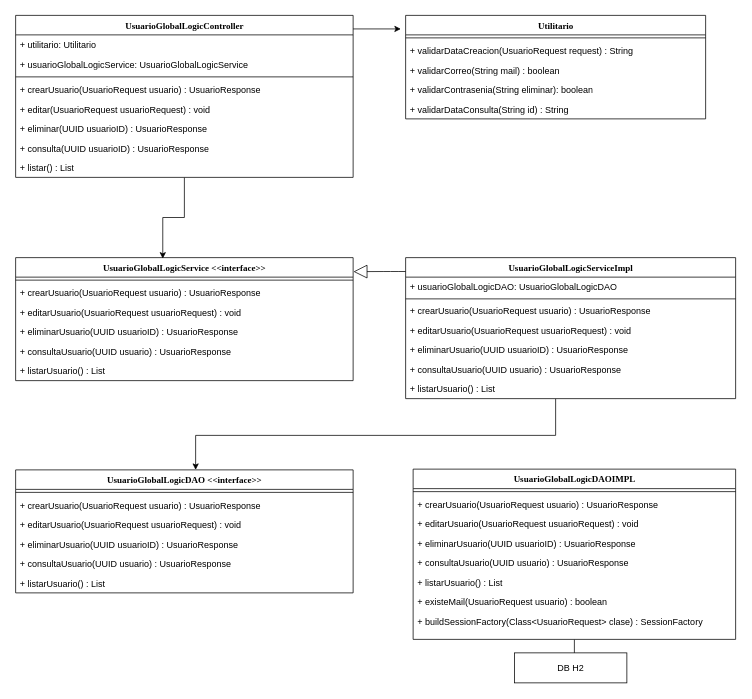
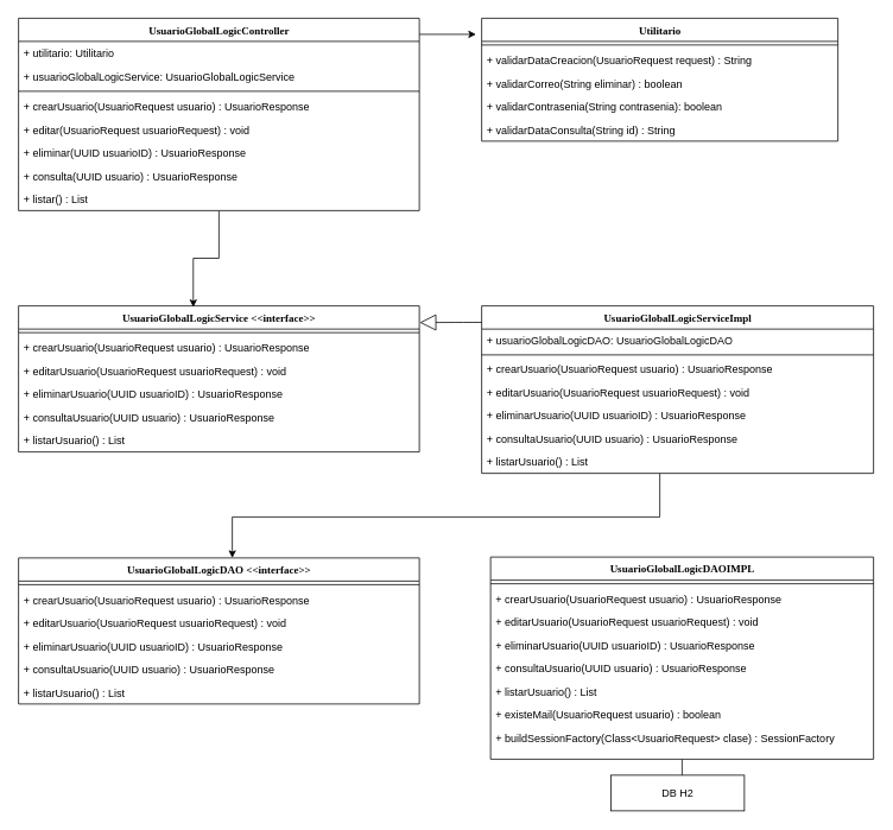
- <mxCell id="50" value="+ validarCorreo(String mail) : boolean " style="text;html=1;strokeColor=none;fillColor=none;align=left;verticalAlign=top;spacingLeft=4;spacingRight=4;whiteSpace=wrap;overflow=hidden;rotatable=0;points=[[0,0.5],[1,0.5]];portConstraint=eastwest;" vertex="1" parent="47"><mxGeometry y="60" width="400" height="26" as="geometry" /></mxCell>
+ <mxCell id="50" value="+ validarCorreo(String eliminar) : boolean " style="text;html=1;strokeColor=none;fillColor=none;align=left;verticalAlign=top;spacingLeft=4;spacingRight=4;whiteSpace=wrap;overflow=hidden;rotatable=0;points=[[0,0.5],[1,0.5]];portConstraint=eastwest;" vertex="1" parent="47"><mxGeometry y="60" width="400" height="26" as="geometry" /></mxCell>
- <mxCell id="51" value="&lt;div&gt;+ validarContrasenia(String eliminar): boolean &lt;br&gt;&lt;/div&gt;&lt;div&gt;&lt;br&gt;&lt;/div&gt;" style="text;html=1;strokeColor=none;fillColor=none;align=left;verticalAlign=top;spacingLeft=4;spacingRight=4;whiteSpace=wrap;overflow=hidden;rotatable=0;points=[[0,0.5],[1,0.5]];portConstraint=eastwest;" vertex="1" parent="47"><mxGeometry y="86" width="400" height="26" as="geometry" /></mxCell>
+ <mxCell id="51" value="&lt;div&gt;+ validarContrasenia(String contrasenia): boolean &lt;br&gt;&lt;/div&gt;&lt;div&gt;&lt;br&gt;&lt;/div&gt;" style="text;html=1;strokeColor=none;fillColor=none;align=left;verticalAlign=top;spacingLeft=4;spacingRight=4;whiteSpace=wrap;overflow=hidden;rotatable=0;points=[[0,0.5],[1,0.5]];portConstraint=eastwest;" vertex="1" parent="47"><mxGeometry y="86" width="400" height="26" as="geometry" /></mxCell>
- <mxCell id="11" value="&lt;div&gt;+ consulta(UUID usuarioID) : UsuarioResponse&lt;/div&gt;" style="text;html=1;strokeColor=none;fillColor=none;align=left;verticalAlign=top;spacingLeft=4;spacingRight=4;whiteSpace=wrap;overflow=hidden;rotatable=0;points=[[0,0.5],[1,0.5]];portConstraint=eastwest;" vertex="1" parent="4"><mxGeometry y="164" width="450" height="26" as="geometry" /></mxCell>
+ <mxCell id="11" value="&lt;div&gt;+ consulta(UUID usuario) : UsuarioResponse&lt;/div&gt;" style="text;html=1;strokeColor=none;fillColor=none;align=left;verticalAlign=top;spacingLeft=4;spacingRight=4;whiteSpace=wrap;overflow=hidden;rotatable=0;points=[[0,0.5],[1,0.5]];portConstraint=eastwest;" vertex="1" parent="4"><mxGeometry y="164" width="450" height="26" as="geometry" /></mxCell>
